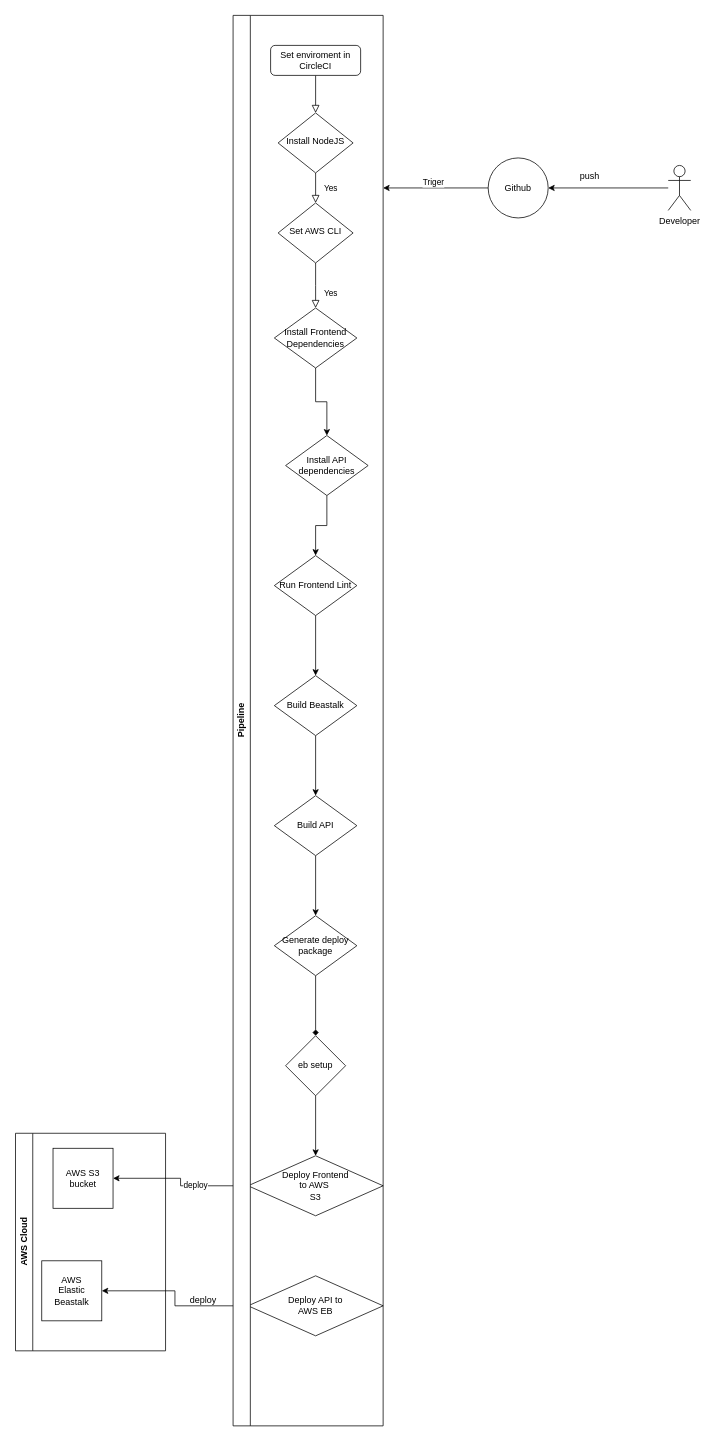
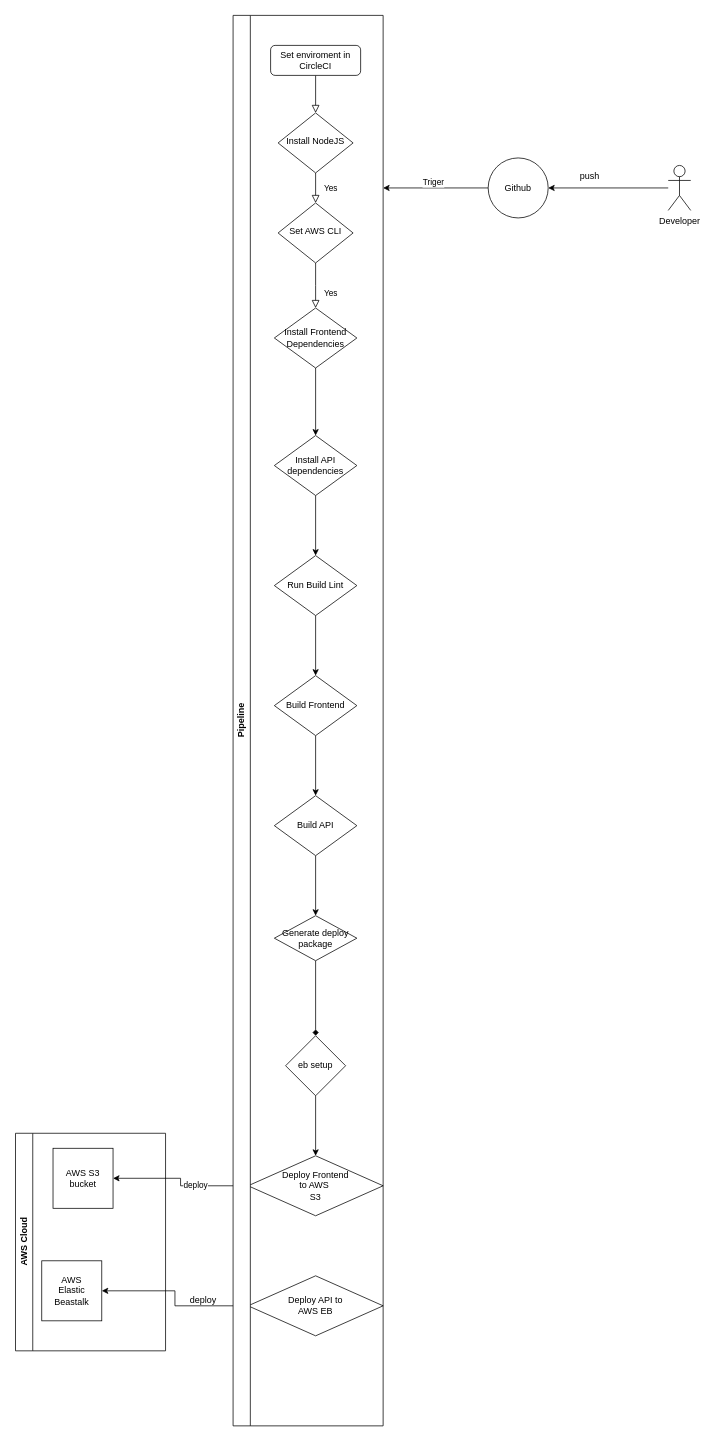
- <mxCell id="11" value="Install API dependencies" style="rhombus;whiteSpace=wrap;html=1;" vertex="1" parent="1"><mxGeometry x="380" y="580" width="110" height="80" as="geometry" /></mxCell>
+ <mxCell id="11" value="Install API dependencies" style="rhombus;whiteSpace=wrap;html=1;" vertex="1" parent="1"><mxGeometry x="365" y="580" width="110" height="80" as="geometry" /></mxCell>
- <mxCell id="13" value="Run Frontend Lint" style="rhombus;whiteSpace=wrap;html=1;" vertex="1" parent="1"><mxGeometry x="365" y="740" width="110" height="80" as="geometry" /></mxCell>
+ <mxCell id="13" value="Run Build Lint" style="rhombus;whiteSpace=wrap;html=1;" vertex="1" parent="1"><mxGeometry x="365" y="740" width="110" height="80" as="geometry" /></mxCell>
- <mxCell id="15" value="Build Beastalk" style="rhombus;whiteSpace=wrap;html=1;" vertex="1" parent="1"><mxGeometry x="365" y="900" width="110" height="80" as="geometry" /></mxCell>
+ <mxCell id="15" value="Build Frontend" style="rhombus;whiteSpace=wrap;html=1;" vertex="1" parent="1"><mxGeometry x="365" y="900" width="110" height="80" as="geometry" /></mxCell>
- <mxCell id="19" value="Generate deploy&lt;br&gt;package" style="rhombus;whiteSpace=wrap;html=1;" vertex="1" parent="1"><mxGeometry x="365" y="1220" width="110" height="80" as="geometry" /></mxCell>
+ <mxCell id="19" value="Generate deploy&lt;br&gt;package" style="rhombus;whiteSpace=wrap;html=1;" vertex="1" parent="1"><mxGeometry x="365" y="1220" width="110" height="60" as="geometry" /></mxCell>
